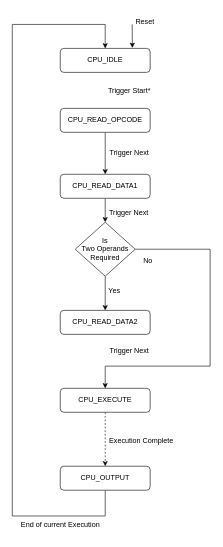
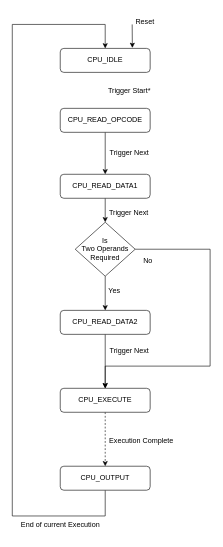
+ <mxCell id="7" style="edgeStyle=orthogonalEdgeStyle;rounded=0;orthogonalLoop=1;jettySize=auto;html=1;exitX=0.5;exitY=1;exitDx=0;exitDy=0;entryX=0.5;entryY=0;entryDx=0;entryDy=0;" parent="1" source="8" target="10" edge="1"><mxGeometry relative="1" as="geometry" /></mxCell>
